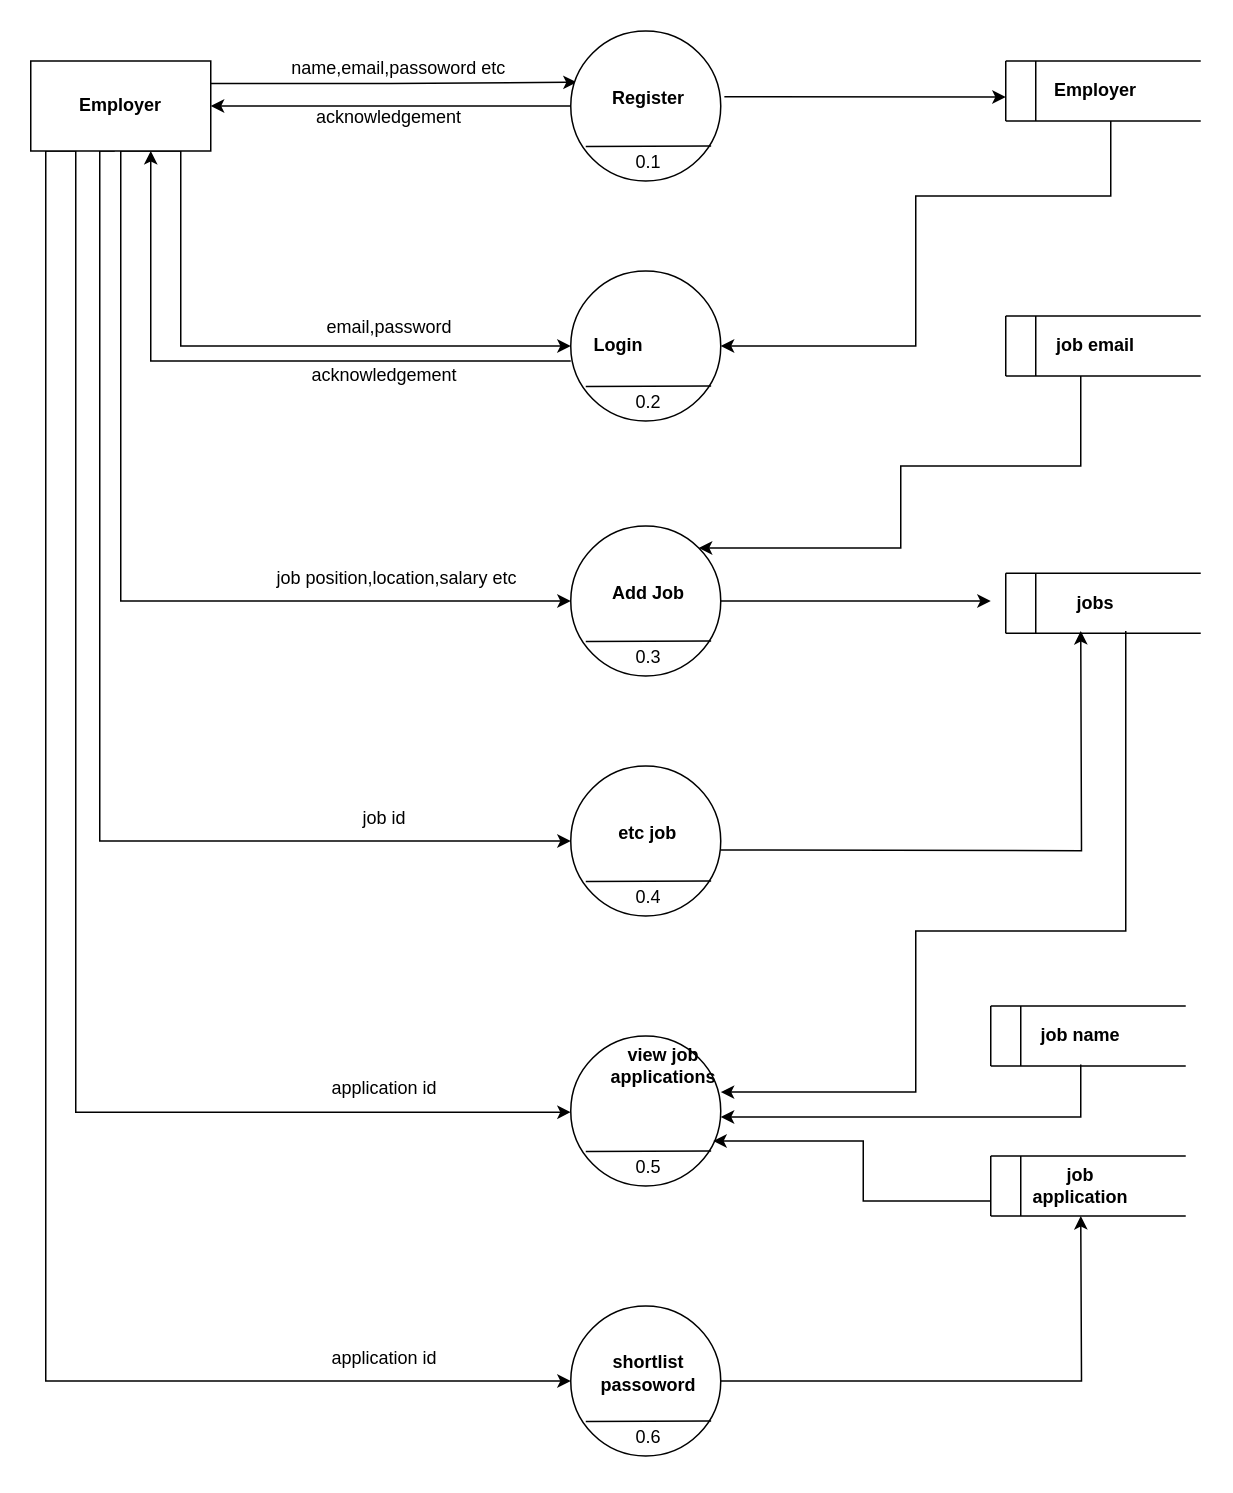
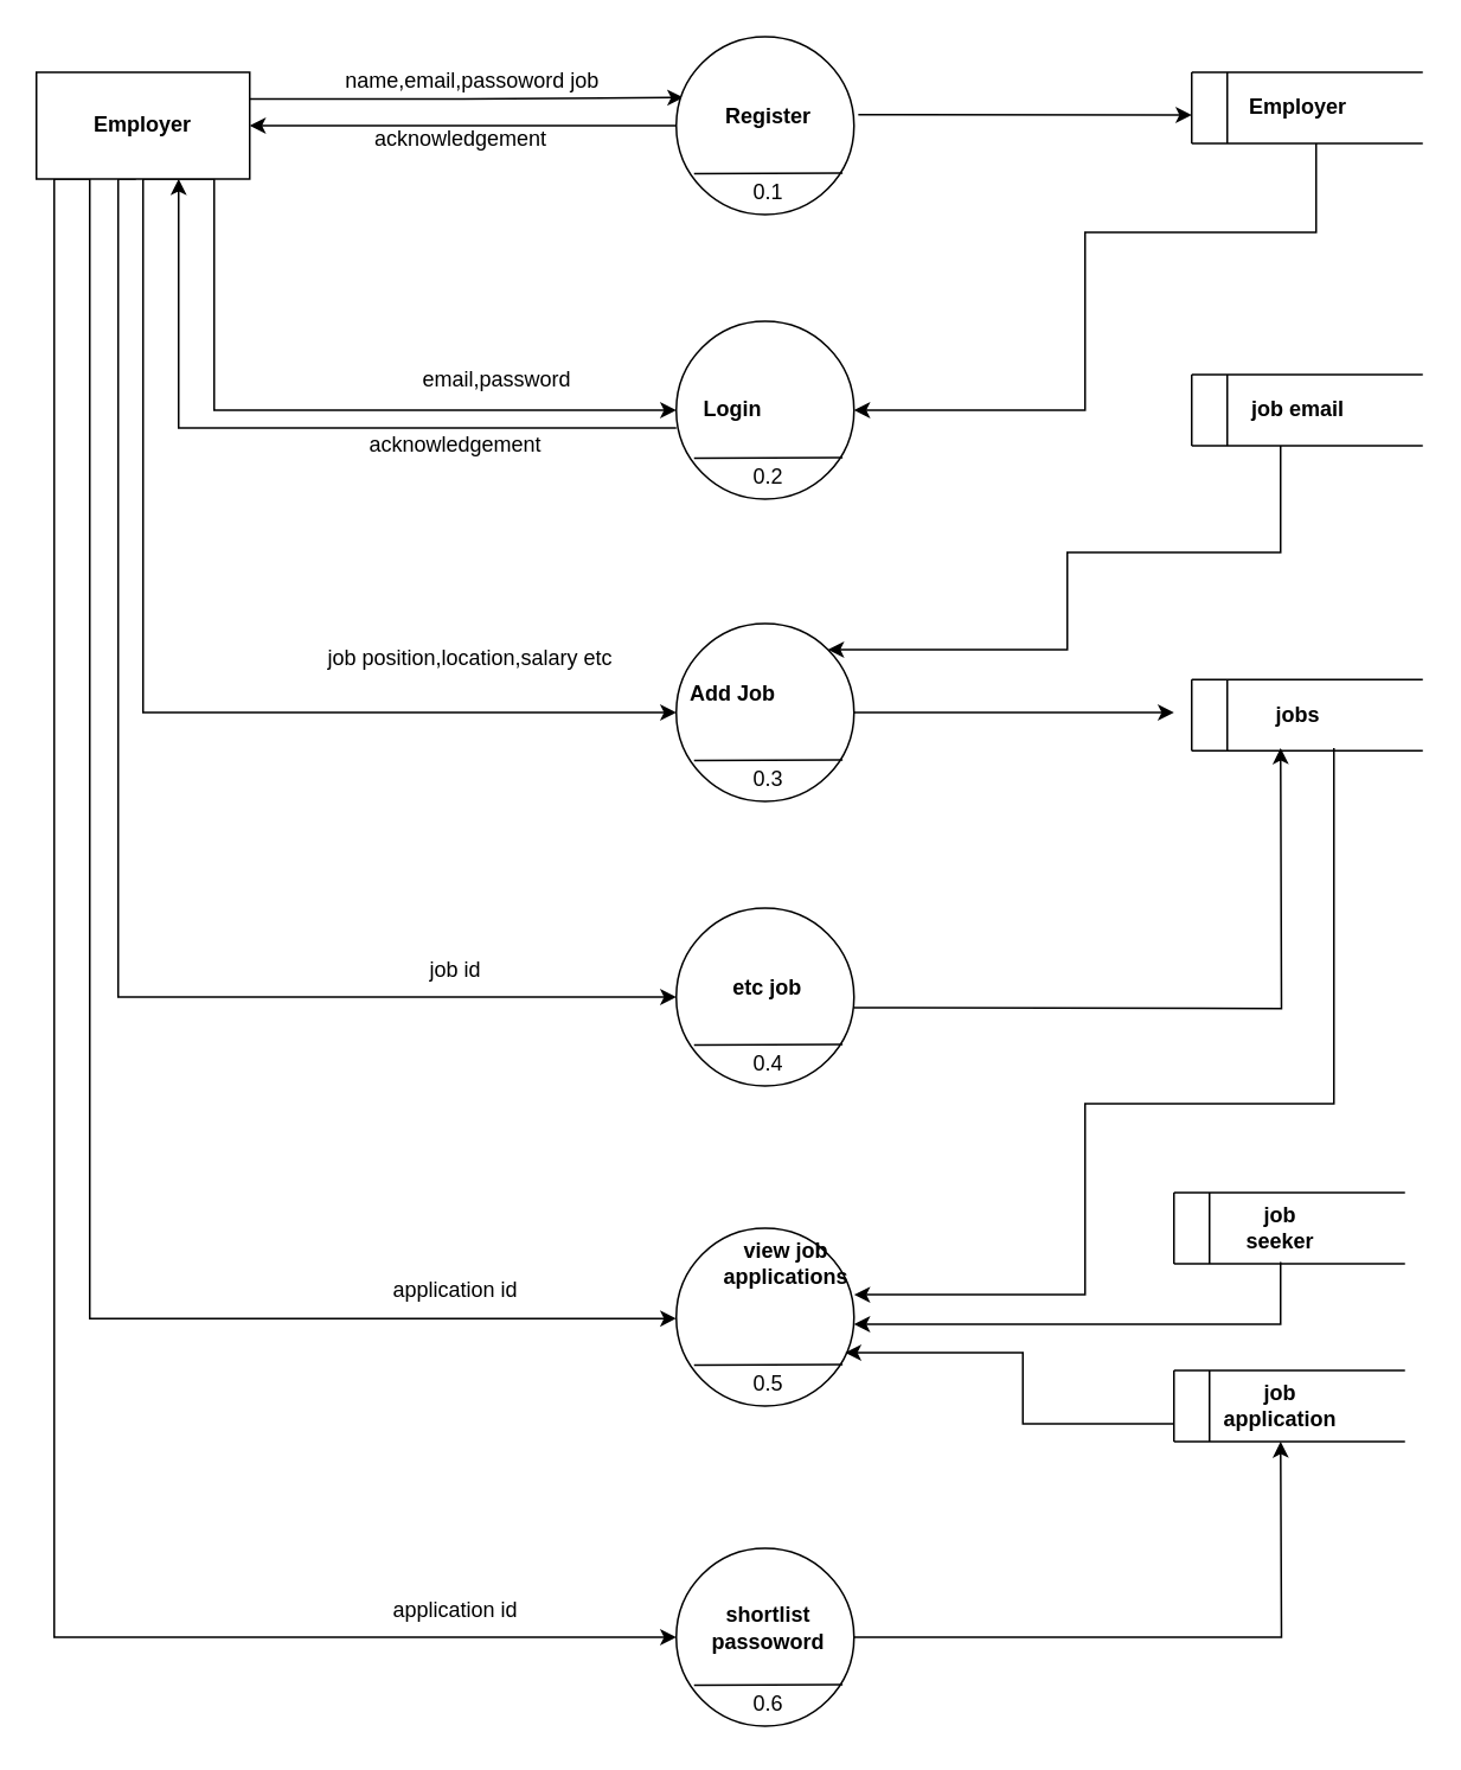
- <mxCell id="16" value="name,email,passoword etc" style="text;html=1;strokeColor=none;fillColor=none;align=center;verticalAlign=middle;whiteSpace=wrap;rounded=0;" parent="1" vertex="1"><mxGeometry x="170" y="30" width="191" height="30" as="geometry" /></mxCell>
+ <mxCell id="16" value="name,email,passoword job" style="text;html=1;strokeColor=none;fillColor=none;align=center;verticalAlign=middle;whiteSpace=wrap;rounded=0;" parent="1" vertex="1"><mxGeometry x="170" y="30" width="191" height="30" as="geometry" /></mxCell>
- <mxCell id="73" value="email,password&amp;nbsp;" style="text;html=1;strokeColor=none;fillColor=none;align=center;verticalAlign=middle;whiteSpace=wrap;rounded=0;" parent="1" vertex="1"><mxGeometry x="194.5" y="203" width="132" height="30" as="geometry" /></mxCell>
+ <mxCell id="73" value="email,password&amp;nbsp;" style="text;html=1;strokeColor=none;fillColor=none;align=center;verticalAlign=middle;whiteSpace=wrap;rounded=0;" parent="1" vertex="1"><mxGeometry x="214.5" y="198" width="132" height="30" as="geometry" /></mxCell>
- <mxCell id="48" value="job position,location,salary etc&amp;nbsp;" style="text;html=1;strokeColor=none;fillColor=none;align=center;verticalAlign=middle;whiteSpace=wrap;rounded=0;" parent="1" vertex="1"><mxGeometry x="178.5" y="370" width="174" height="30" as="geometry" /></mxCell>
+ <mxCell id="48" value="job position,location,salary etc&amp;nbsp;" style="text;html=1;strokeColor=none;fillColor=none;align=center;verticalAlign=middle;whiteSpace=wrap;rounded=0;" parent="1" vertex="1"><mxGeometry x="178.5" y="355" width="174" height="30" as="geometry" /></mxCell>
- <mxCell id="40" value="&lt;b&gt;Add Job&lt;/b&gt;" style="text;html=1;strokeColor=none;fillColor=none;align=center;verticalAlign=middle;whiteSpace=wrap;rounded=0;" parent="36" vertex="1"><mxGeometry x="22" y="30" width="60" height="30" as="geometry" /></mxCell>
+ <mxCell id="40" value="&lt;b&gt;Add Job&lt;/b&gt;" style="text;html=1;strokeColor=none;fillColor=none;align=center;verticalAlign=middle;whiteSpace=wrap;rounded=0;" parent="36" vertex="1"><mxGeometry x="2" y="25" width="60" height="30" as="geometry" /></mxCell>
- <mxCell id="46" value="&lt;b&gt;job name&lt;/b&gt;" style="text;html=1;strokeColor=none;fillColor=none;align=center;verticalAlign=middle;whiteSpace=wrap;rounded=0;" parent="41" vertex="1"><mxGeometry x="30" y="5" width="60" height="30" as="geometry" /></mxCell>
+ <mxCell id="46" value="&lt;b&gt;job seeker&lt;/b&gt;" style="text;html=1;strokeColor=none;fillColor=none;align=center;verticalAlign=middle;whiteSpace=wrap;rounded=0;" parent="41" vertex="1"><mxGeometry x="30" y="5" width="60" height="30" as="geometry" /></mxCell>
